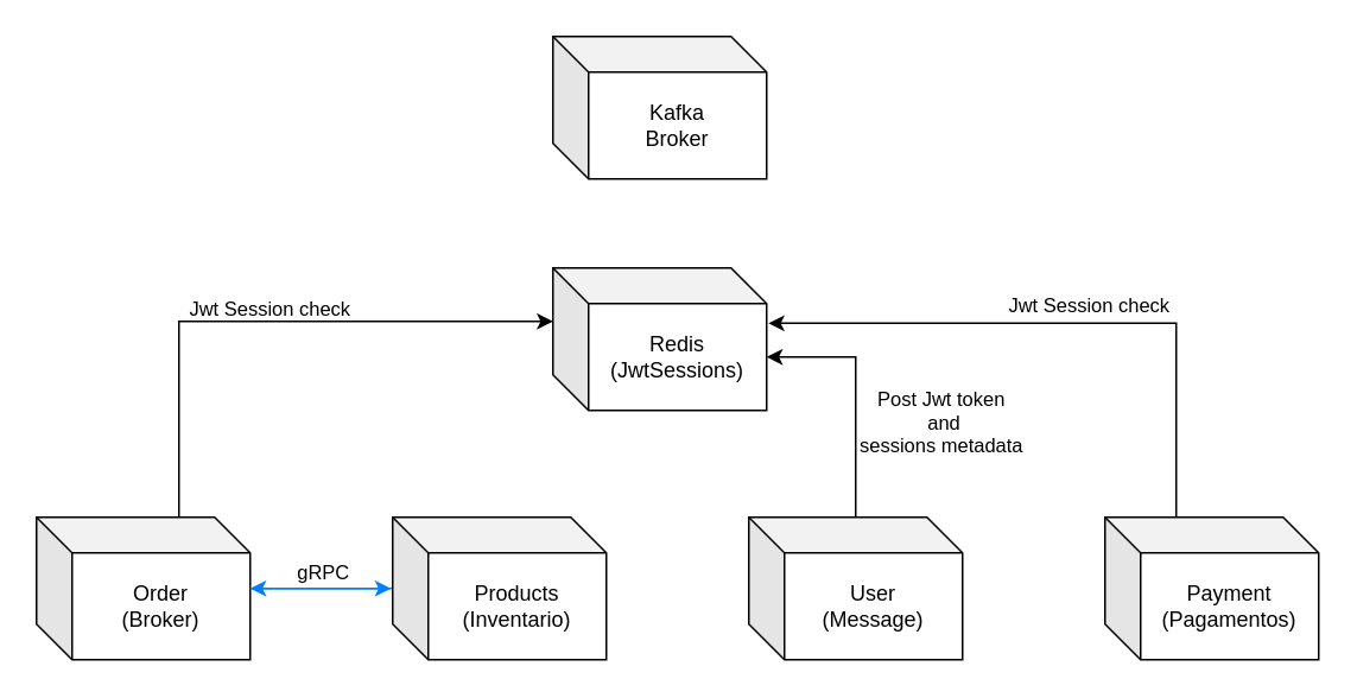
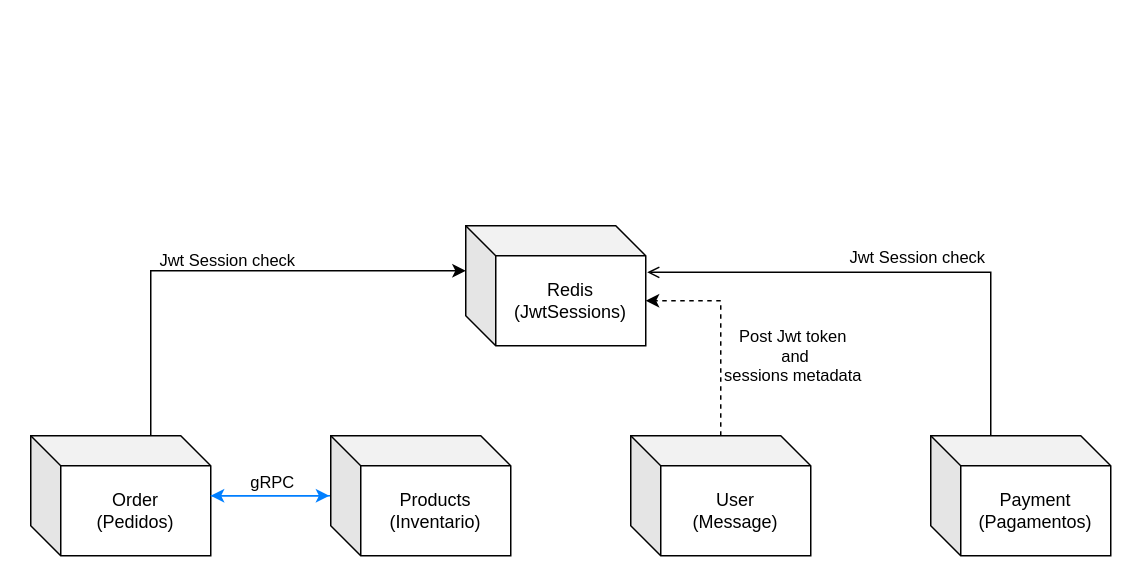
- <mxCell id="2" value="&lt;div&gt;Kafka&lt;/div&gt;&lt;div&gt;Broker&lt;/div&gt;" style="shape=cube;whiteSpace=wrap;html=1;boundedLbl=1;backgroundOutline=1;darkOpacity=0.05;darkOpacity2=0.1;" vertex="1" parent="1"><mxGeometry x="310" y="20" width="120" height="80" as="geometry" /></mxCell>
- <mxCell id="15" style="edgeStyle=orthogonalEdgeStyle;rounded=0;orthogonalLoop=1;jettySize=auto;html=1;entryX=1.008;entryY=0.388;entryDx=0;entryDy=0;entryPerimeter=0;" edge="1" parent="1" source="7" target="8"><mxGeometry relative="1" as="geometry"><Array as="points"><mxPoint x="660" y="181" /></Array></mxGeometry></mxCell>
+ <mxCell id="15" style="edgeStyle=orthogonalEdgeStyle;rounded=0;orthogonalLoop=1;jettySize=auto;html=1;entryX=1.008;entryY=0.388;entryDx=0;entryDy=0;entryPerimeter=0;endArrow=open;" edge="1" parent="1" source="7" target="8"><mxGeometry relative="1" as="geometry"><Array as="points"><mxPoint x="660" y="181" /></Array></mxGeometry></mxCell>
- <mxCell id="11" style="edgeStyle=orthogonalEdgeStyle;rounded=0;orthogonalLoop=1;jettySize=auto;html=1;entryX=0;entryY=0;entryDx=120;entryDy=50;entryPerimeter=0;" edge="1" parent="1" source="6" target="8"><mxGeometry relative="1" as="geometry" /></mxCell>
+ <mxCell id="11" style="edgeStyle=orthogonalEdgeStyle;rounded=0;orthogonalLoop=1;jettySize=auto;html=1;entryX=0;entryY=0;entryDx=120;entryDy=50;entryPerimeter=0;dashed=1;" edge="1" parent="1" source="6" target="8"><mxGeometry relative="1" as="geometry" /></mxCell>
- <mxCell id="3" value="&lt;div&gt;Order&lt;/div&gt;&lt;div&gt;(Broker)&lt;/div&gt;" style="shape=cube;whiteSpace=wrap;html=1;boundedLbl=1;backgroundOutline=1;darkOpacity=0.05;darkOpacity2=0.1;" vertex="1" parent="1"><mxGeometry x="20" y="290" width="120" height="80" as="geometry" /></mxCell>
+ <mxCell id="3" value="&lt;div&gt;Order&lt;/div&gt;&lt;div&gt;(Pedidos)&lt;/div&gt;" style="shape=cube;whiteSpace=wrap;html=1;boundedLbl=1;backgroundOutline=1;darkOpacity=0.05;darkOpacity2=0.1;" vertex="1" parent="1"><mxGeometry x="20" y="290" width="120" height="80" as="geometry" /></mxCell>
